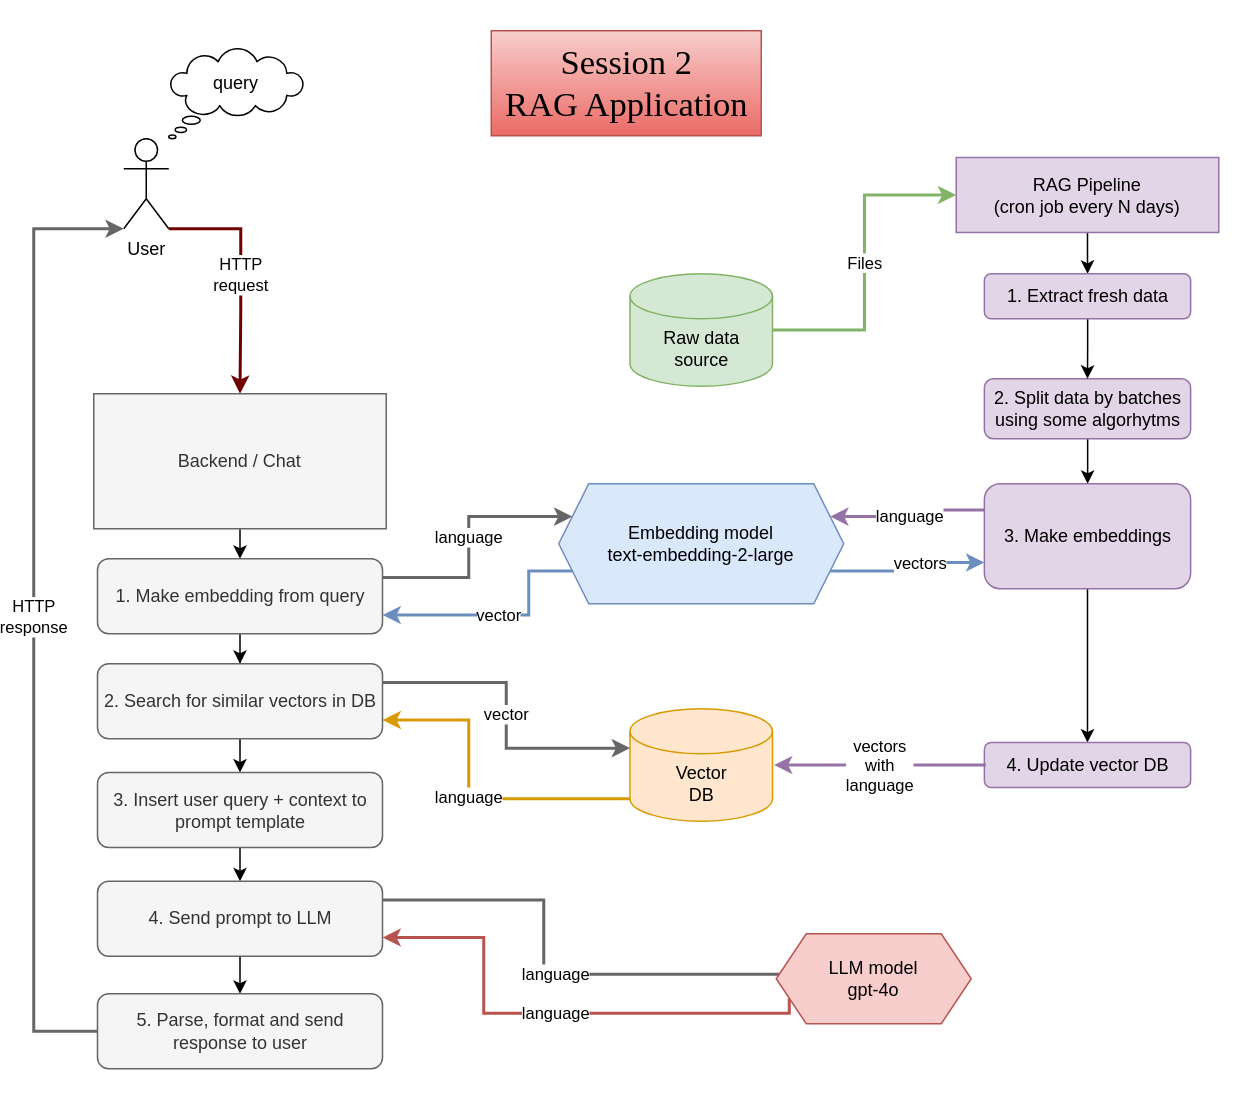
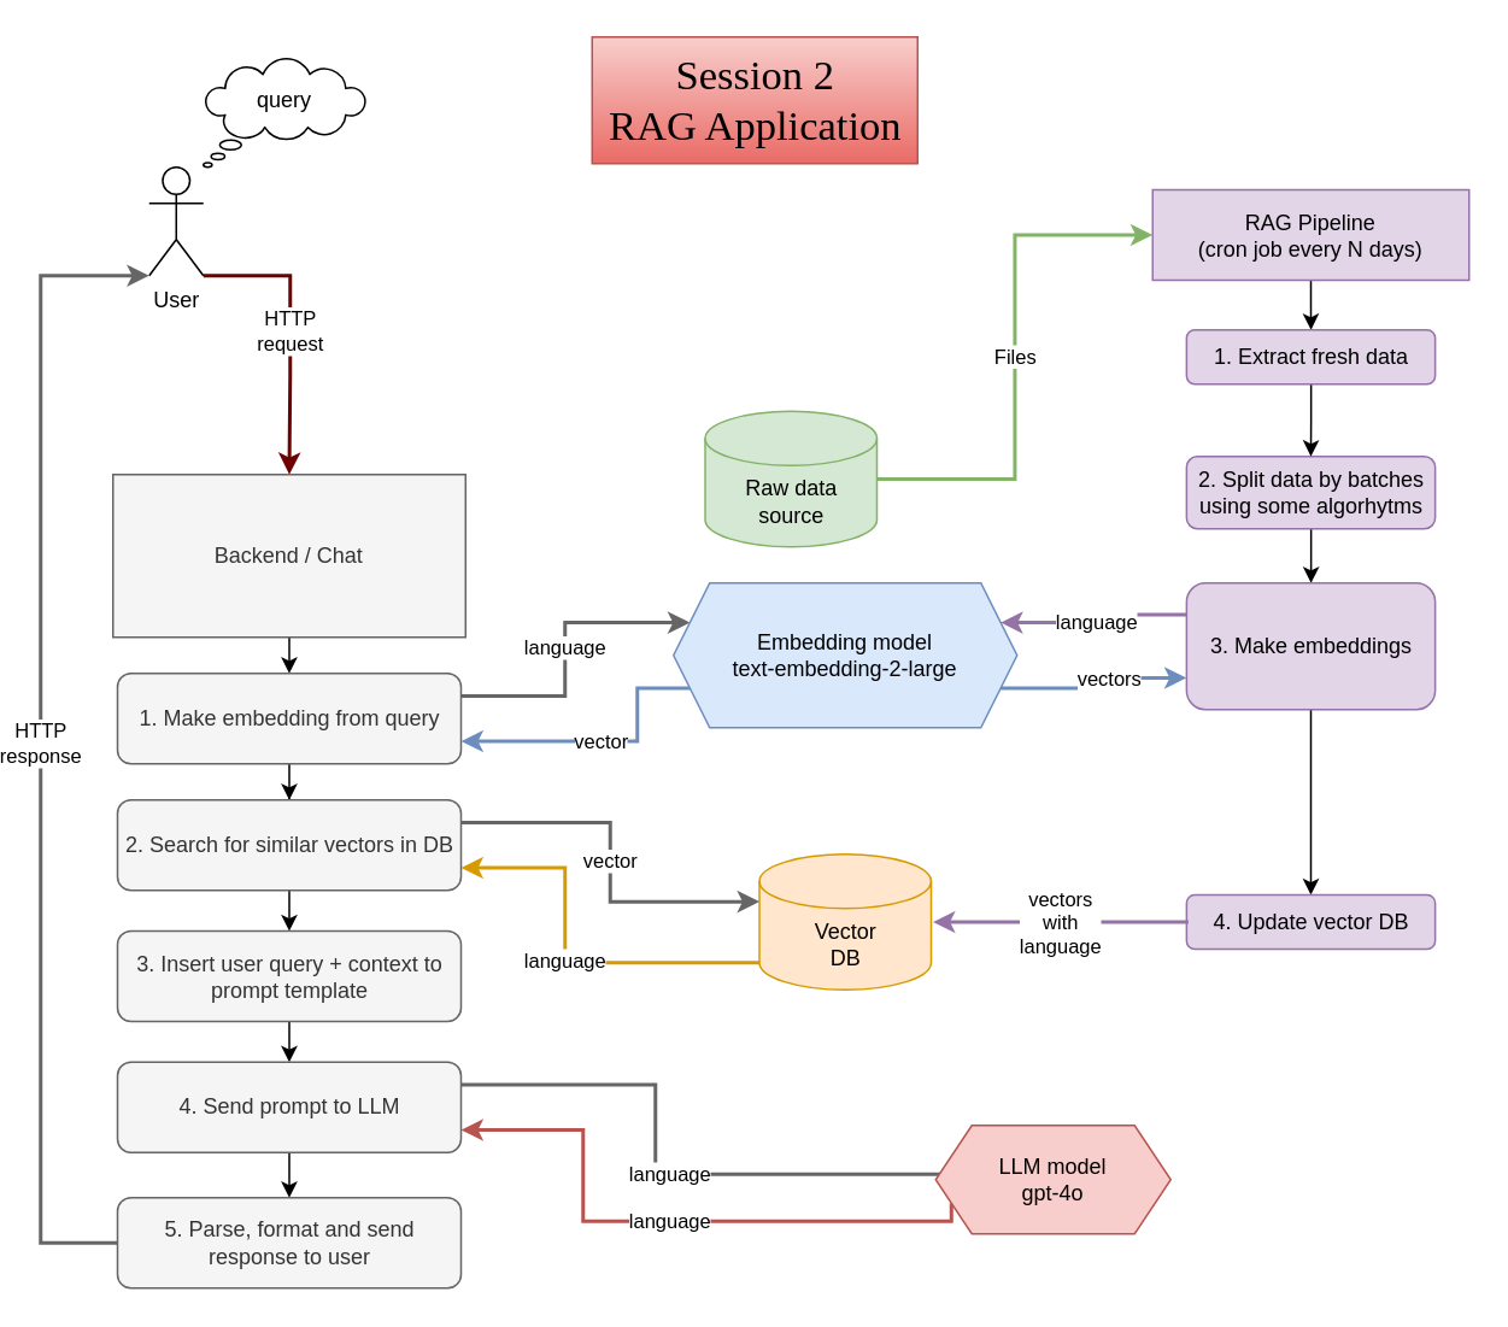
- <mxCell id="29" value="Raw data&lt;br&gt;source" style="shape=cylinder3;whiteSpace=wrap;html=1;boundedLbl=1;backgroundOutline=1;size=15;fillColor=#d5e8d4;strokeColor=#82b366;" vertex="1" parent="1"><mxGeometry x="417.5" y="182" width="95" height="75" as="geometry" /></mxCell>
+ <mxCell id="29" value="Raw data&lt;br&gt;source" style="shape=cylinder3;whiteSpace=wrap;html=1;boundedLbl=1;backgroundOutline=1;size=15;fillColor=#d5e8d4;strokeColor=#82b366;" vertex="1" parent="1"><mxGeometry x="387.5" y="227" width="95" height="75" as="geometry" /></mxCell>
